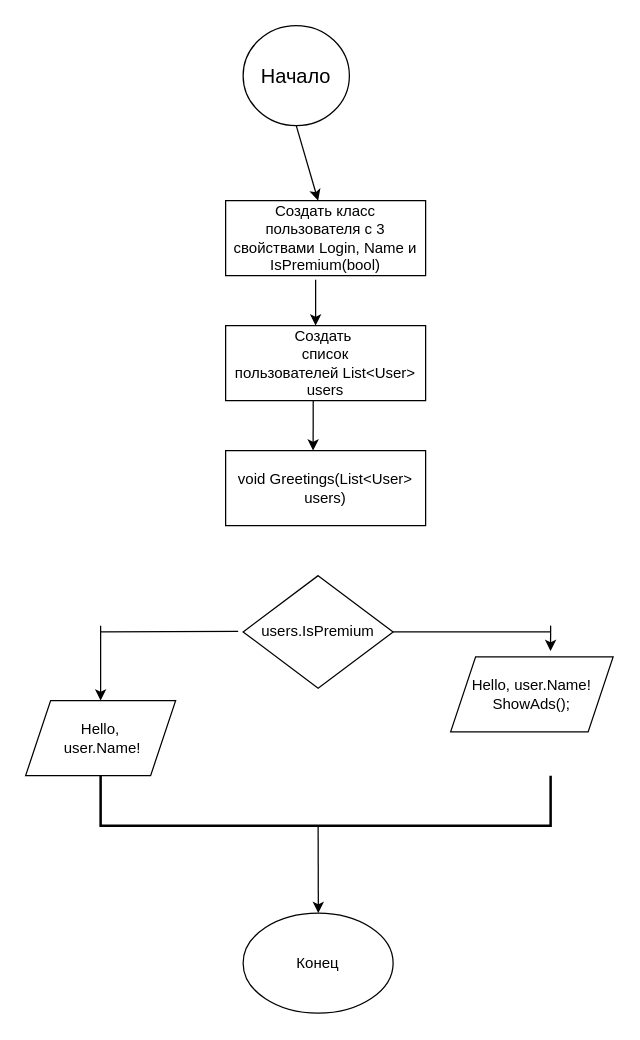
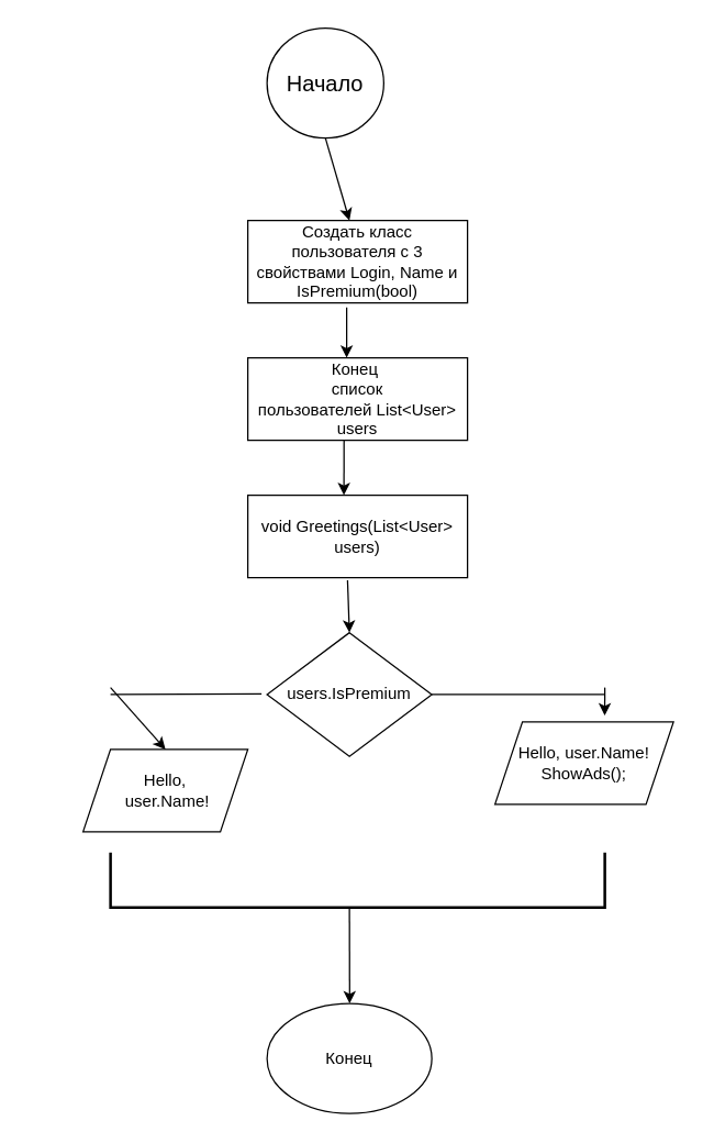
- <mxCell id="6" value="Создать&amp;nbsp;&lt;div&gt;список&lt;/div&gt;&lt;div&gt;пользователей List&amp;lt;User&amp;gt; users&lt;/div&gt;" style="rounded=0;whiteSpace=wrap;html=1;" vertex="1" parent="1"><mxGeometry x="180" y="260" width="160" height="60" as="geometry" /></mxCell>
+ <mxCell id="6" value="Конец&amp;nbsp;&lt;div&gt;список&lt;/div&gt;&lt;div&gt;пользователей List&amp;lt;User&amp;gt; users&lt;/div&gt;" style="rounded=0;whiteSpace=wrap;html=1;" vertex="1" parent="1"><mxGeometry x="180" y="260" width="160" height="60" as="geometry" /></mxCell>
+ <mxCell id="10" value="" style="endArrow=classic;html=1;rounded=0;exitX=0.454;exitY=1.033;exitDx=0;exitDy=0;exitPerimeter=0;entryX=0.5;entryY=0;entryDx=0;entryDy=0;" edge="1" parent="1" source="9" target="8"><mxGeometry width="50" height="50" relative="1" as="geometry"><mxPoint x="240" y="460" as="sourcePoint" /><mxPoint x="290" y="410" as="targetPoint" /></mxGeometry></mxCell>
- <mxCell id="11" value="Hello,&lt;div&gt;&amp;nbsp;user.Name!&lt;/div&gt;" style="shape=parallelogram;perimeter=parallelogramPerimeter;whiteSpace=wrap;html=1;fixedSize=1;" vertex="1" parent="1"><mxGeometry x="20" y="560" width="120" height="60" as="geometry" /></mxCell>
+ <mxCell id="11" value="Hello,&lt;div&gt;&amp;nbsp;user.Name!&lt;/div&gt;" style="shape=parallelogram;perimeter=parallelogramPerimeter;whiteSpace=wrap;html=1;fixedSize=1;" vertex="1" parent="1"><mxGeometry x="60" y="545" width="120" height="60" as="geometry" /></mxCell>
